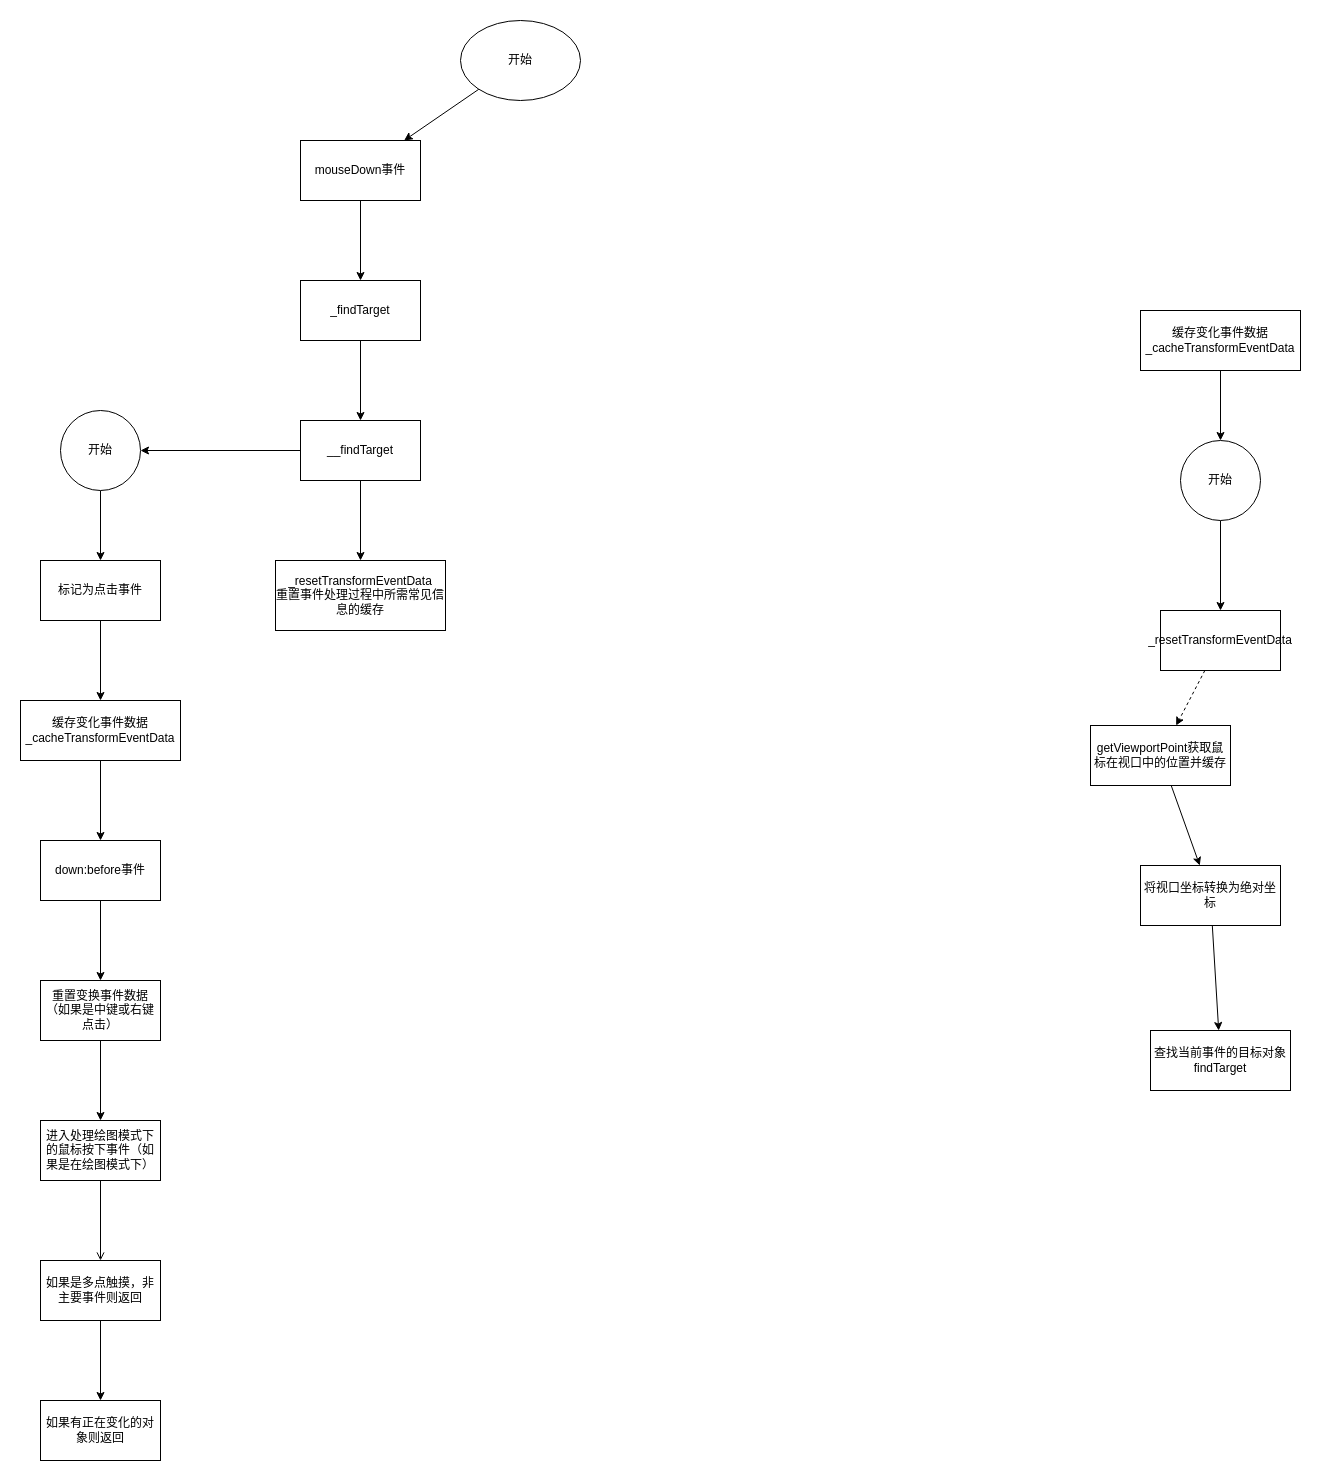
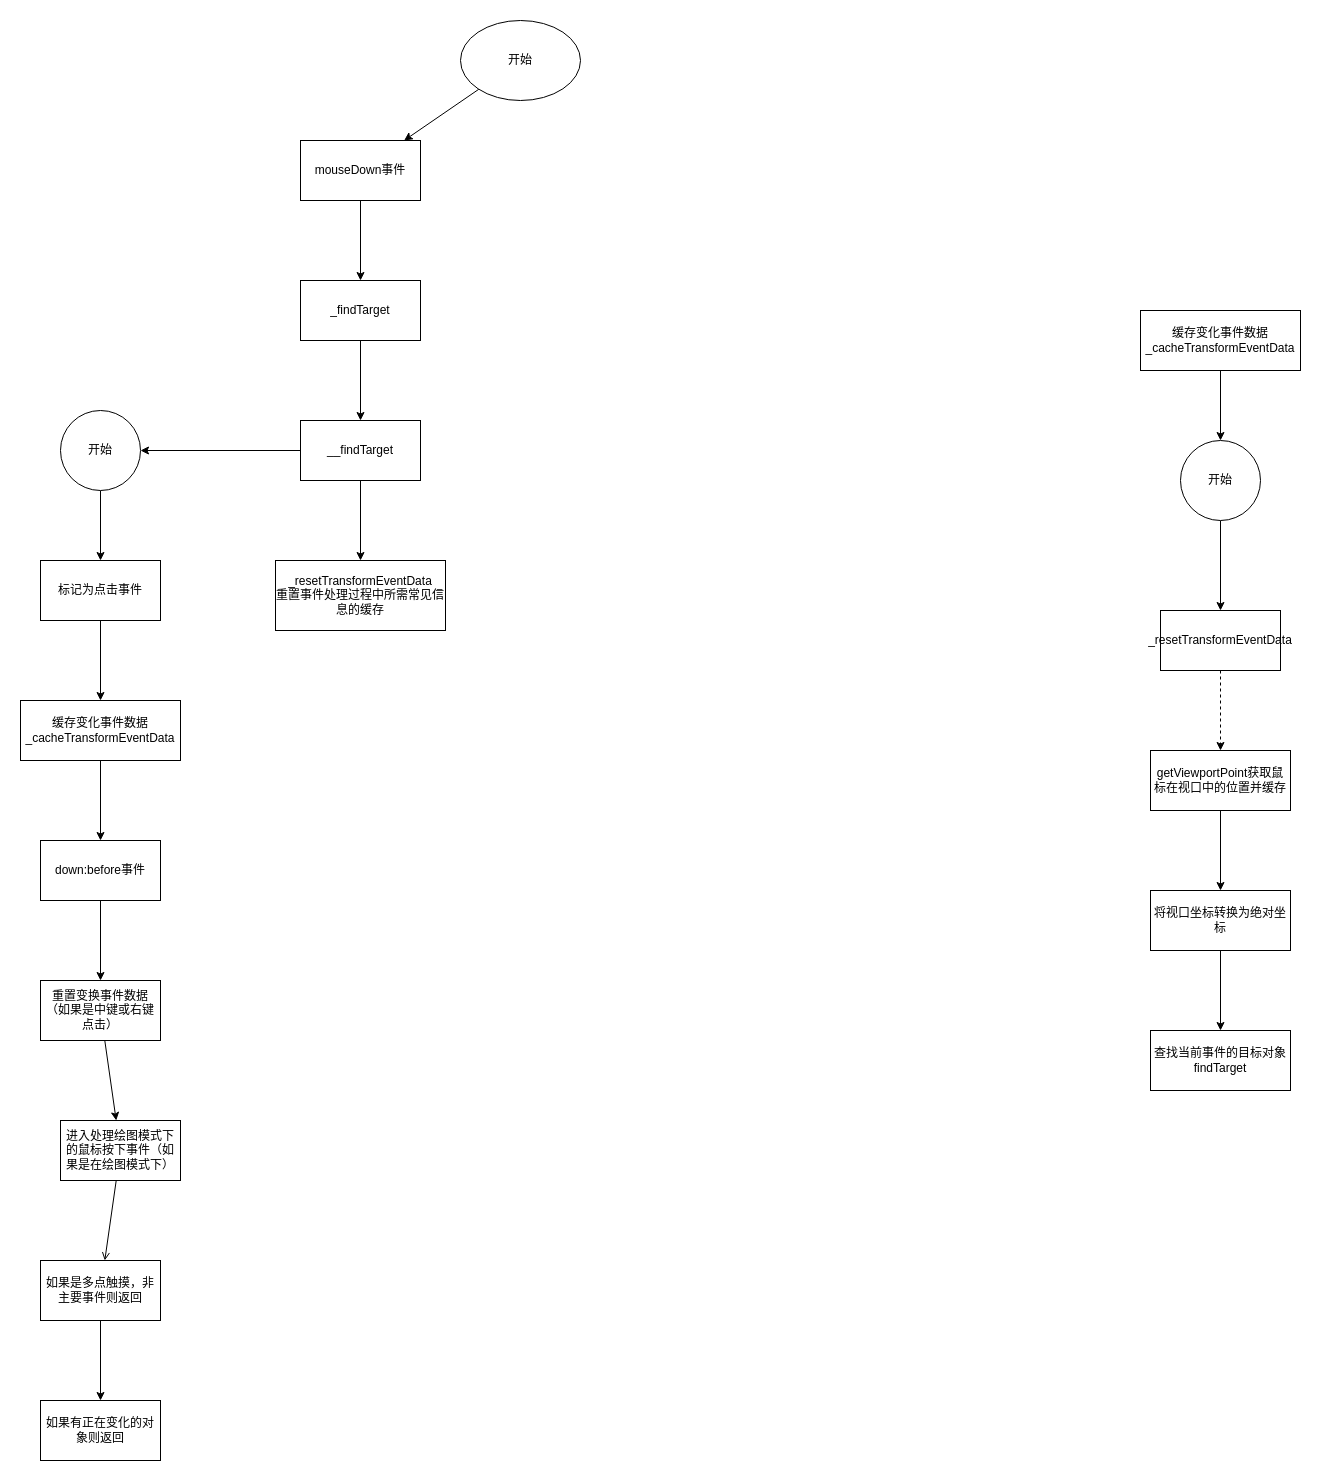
- <mxCell id="34" value="&lt;span style=&quot;color: rgb(0, 0, 0);&quot;&gt;getViewportPoint获取鼠标在视口中的位置并缓存&lt;/span&gt;" style="whiteSpace=wrap;html=1;" vertex="1" parent="1"><mxGeometry x="1090" y="725" width="140" height="60" as="geometry" /></mxCell>
+ <mxCell id="34" value="&lt;span style=&quot;color: rgb(0, 0, 0);&quot;&gt;getViewportPoint获取鼠标在视口中的位置并缓存&lt;/span&gt;" style="whiteSpace=wrap;html=1;" vertex="1" parent="1"><mxGeometry x="1150" y="750" width="140" height="60" as="geometry" /></mxCell>
- <mxCell id="36" value="&lt;span style=&quot;color: rgb(0, 0, 0);&quot;&gt;将视口坐标转换为绝对坐标&lt;/span&gt;" style="whiteSpace=wrap;html=1;" vertex="1" parent="1"><mxGeometry x="1140" y="865" width="140" height="60" as="geometry" /></mxCell>
+ <mxCell id="36" value="&lt;span style=&quot;color: rgb(0, 0, 0);&quot;&gt;将视口坐标转换为绝对坐标&lt;/span&gt;" style="whiteSpace=wrap;html=1;" vertex="1" parent="1"><mxGeometry x="1150" y="890" width="140" height="60" as="geometry" /></mxCell>
- <mxCell id="23" value="进入处理绘图模式下的鼠标按下事件（如果是在绘图模式下）" style="whiteSpace=wrap;html=1;" vertex="1" parent="1"><mxGeometry x="40" y="1120" width="120" height="60" as="geometry" /></mxCell>
+ <mxCell id="23" value="进入处理绘图模式下的鼠标按下事件（如果是在绘图模式下）" style="whiteSpace=wrap;html=1;" vertex="1" parent="1"><mxGeometry x="60" y="1120" width="120" height="60" as="geometry" /></mxCell>
